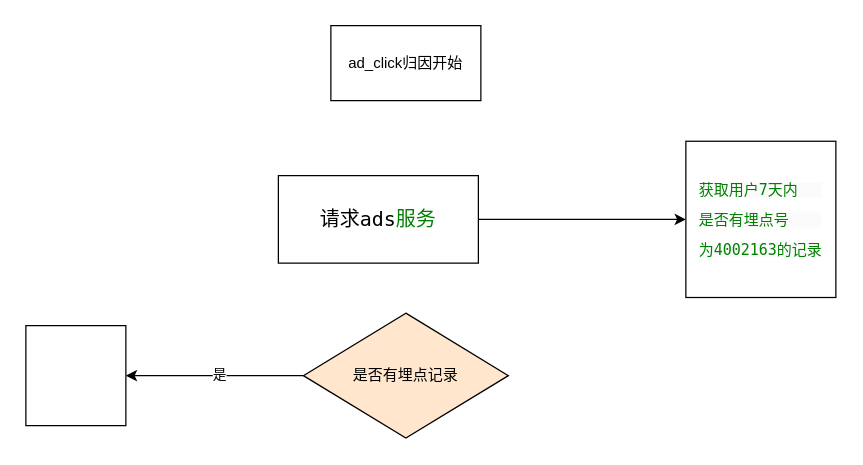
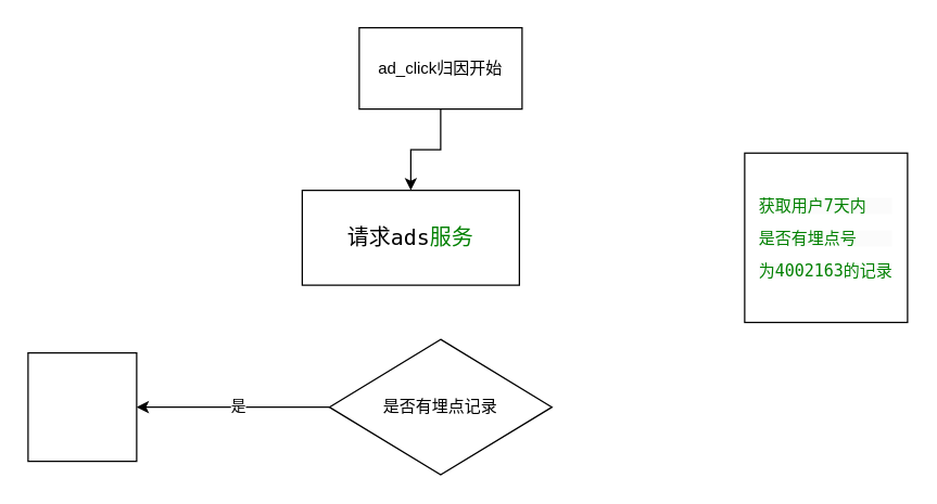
+ <mxCell id="2" value="" style="edgeStyle=orthogonalEdgeStyle;rounded=0;orthogonalLoop=1;jettySize=auto;html=1;" edge="1" parent="1" source="3" target="5"><mxGeometry relative="1" as="geometry" /></mxCell>
- <mxCell id="4" value="" style="edgeStyle=orthogonalEdgeStyle;rounded=0;orthogonalLoop=1;jettySize=auto;html=1;" edge="1" parent="1" source="5" target="6"><mxGeometry relative="1" as="geometry" /></mxCell>
- <mxCell id="10" value="是否有埋点记录" style="rhombus;whiteSpace=wrap;html=1;fillColor=#ffe6cc;" vertex="1" parent="1"><mxGeometry x="242" y="250" width="164" height="100" as="geometry" /></mxCell>
+ <mxCell id="10" value="是否有埋点记录" style="rhombus;whiteSpace=wrap;html=1;" vertex="1" parent="1"><mxGeometry x="242" y="250" width="164" height="100" as="geometry" /></mxCell>
